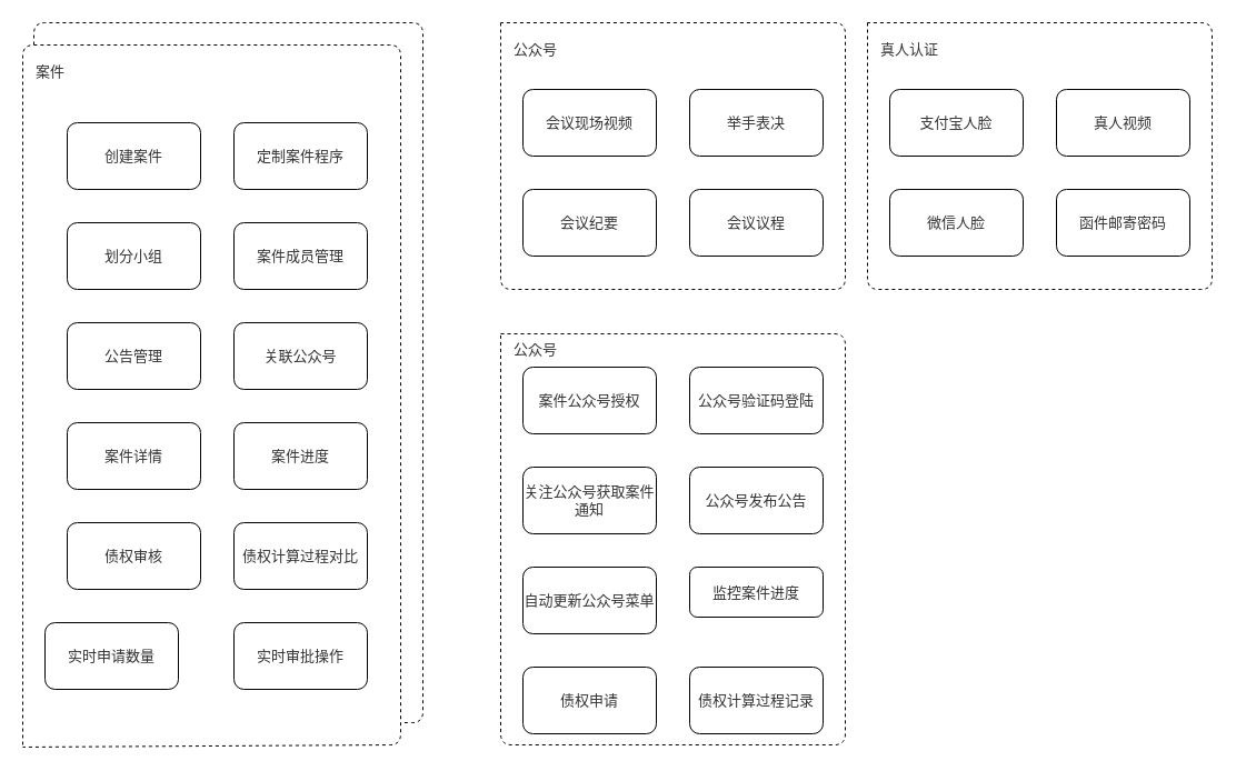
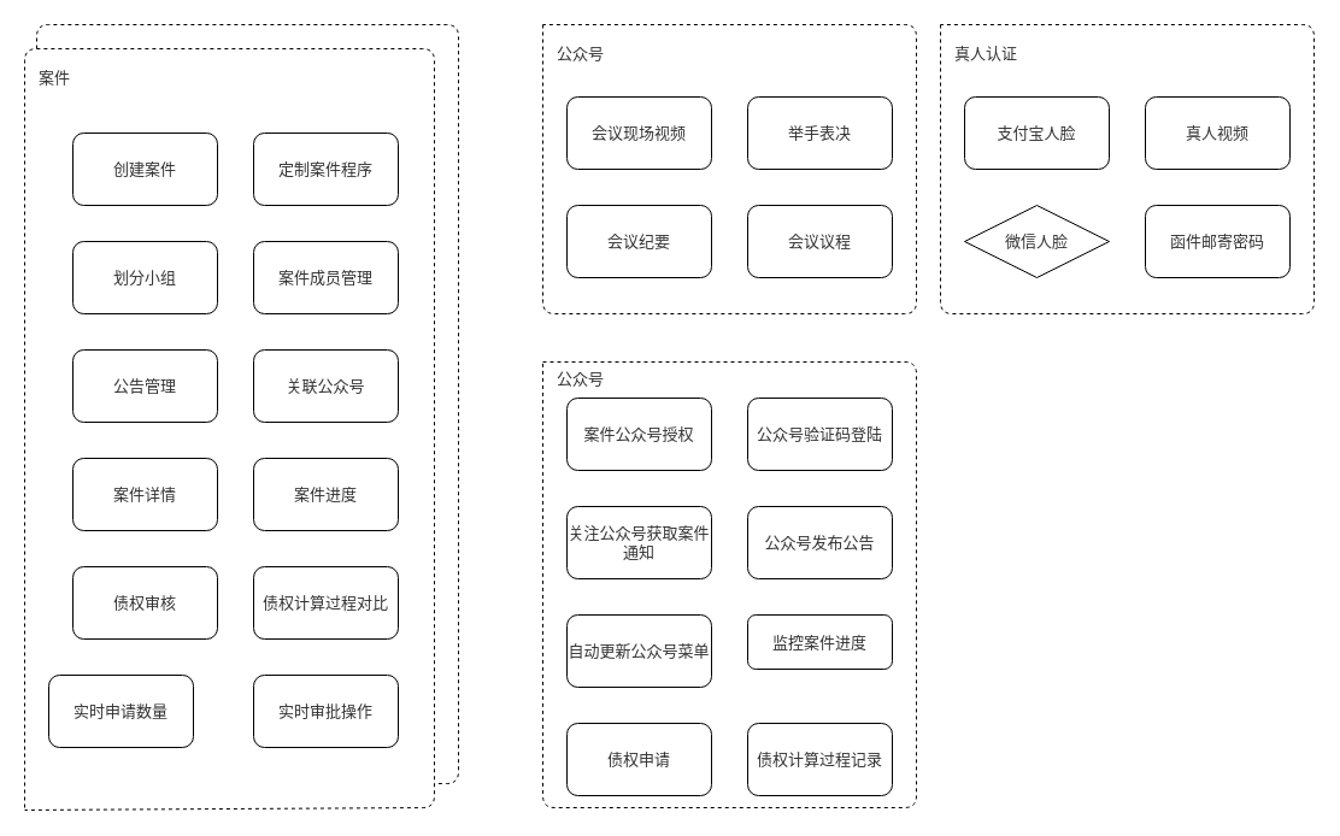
- <mxCell id="36" value="&lt;span style=&quot;color: rgb(50, 50, 50); font-family: &amp;quot;Microsoft YaHei&amp;quot;, 微软雅黑, Arial; font-size: 13px; background-color: rgba(255, 255, 255, 0.01);&quot;&gt;微信人脸&lt;/span&gt;" style="rounded=1;whiteSpace=wrap;html=1;" parent="1" vertex="1"><mxGeometry x="800" y="170" width="120" height="60" as="geometry" /></mxCell>
+ <mxCell id="36" value="&lt;span style=&quot;color: rgb(50, 50, 50); font-family: &amp;quot;Microsoft YaHei&amp;quot;, 微软雅黑, Arial; font-size: 13px; background-color: rgba(255, 255, 255, 0.01);&quot;&gt;微信人脸&lt;/span&gt;" style="rhombus;whiteSpace=wrap;html=1;" parent="1" vertex="1"><mxGeometry x="800" y="170" width="120" height="60" as="geometry" /></mxCell>
